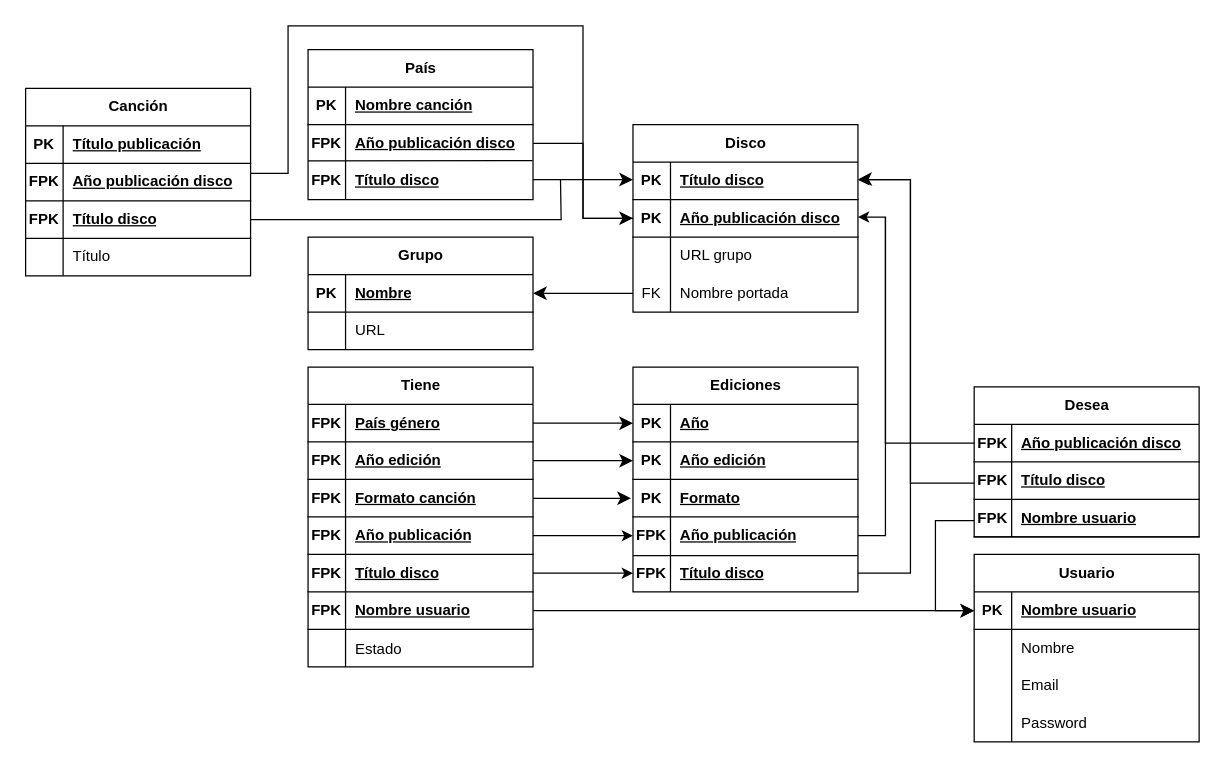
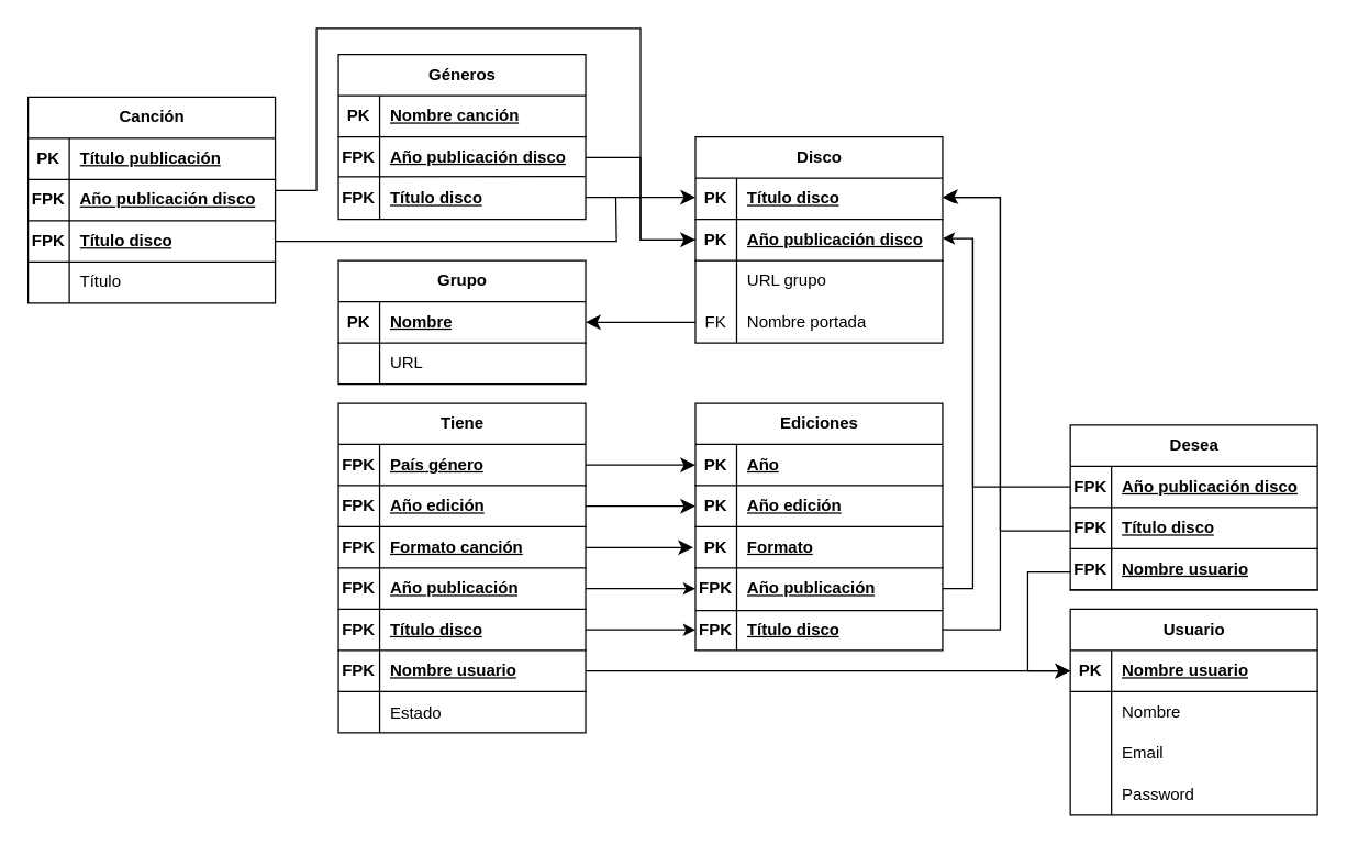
- <mxCell id="22" value="País" style="shape=table;startSize=30;container=1;collapsible=1;childLayout=tableLayout;fixedRows=1;rowLines=0;fontStyle=1;align=center;resizeLast=1;html=1;" vertex="1" parent="1"><mxGeometry x="246" y="39" width="180" height="120" as="geometry" /></mxCell>
+ <mxCell id="22" value="Géneros" style="shape=table;startSize=30;container=1;collapsible=1;childLayout=tableLayout;fixedRows=1;rowLines=0;fontStyle=1;align=center;resizeLast=1;html=1;" vertex="1" parent="1"><mxGeometry x="246" y="39" width="180" height="120" as="geometry" /></mxCell>
